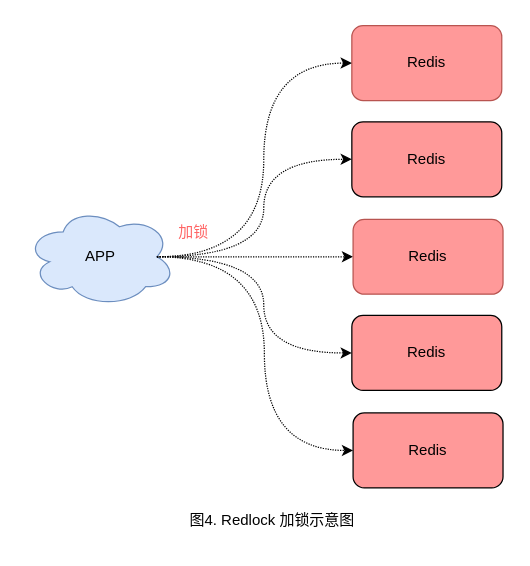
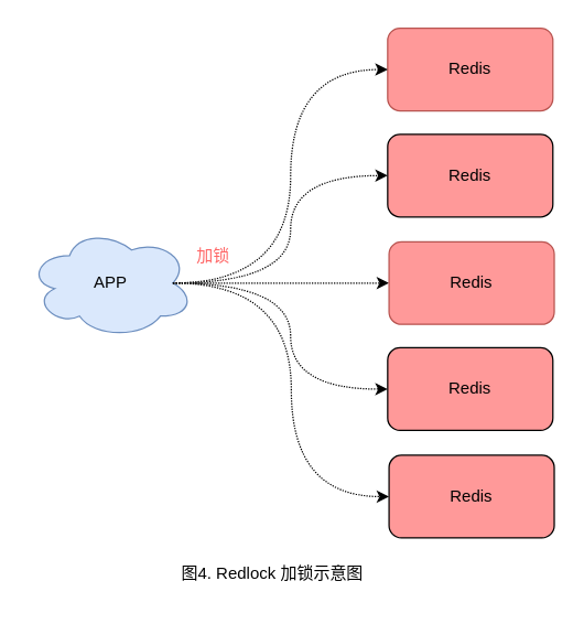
- <mxCell id="14" value="&lt;font color=&quot;#000000&quot;&gt;图4. Redlock 加锁示意图&lt;/font&gt;" style="text;html=1;align=center;verticalAlign=middle;resizable=0;points=[];autosize=1;strokeColor=none;fillColor=none;fontColor=#FF6666;" vertex="1" parent="1"><mxGeometry x="137" y="401" width="160" height="30" as="geometry" /></mxCell>
+ <mxCell id="14" value="&lt;font color=&quot;#000000&quot;&gt;图4. Redlock 加锁示意图&lt;/font&gt;" style="text;html=1;align=center;verticalAlign=middle;resizable=0;points=[];autosize=1;strokeColor=none;fillColor=none;fontColor=#FF6666;" vertex="1" parent="1"><mxGeometry x="117" y="401" width="160" height="30" as="geometry" /></mxCell>
